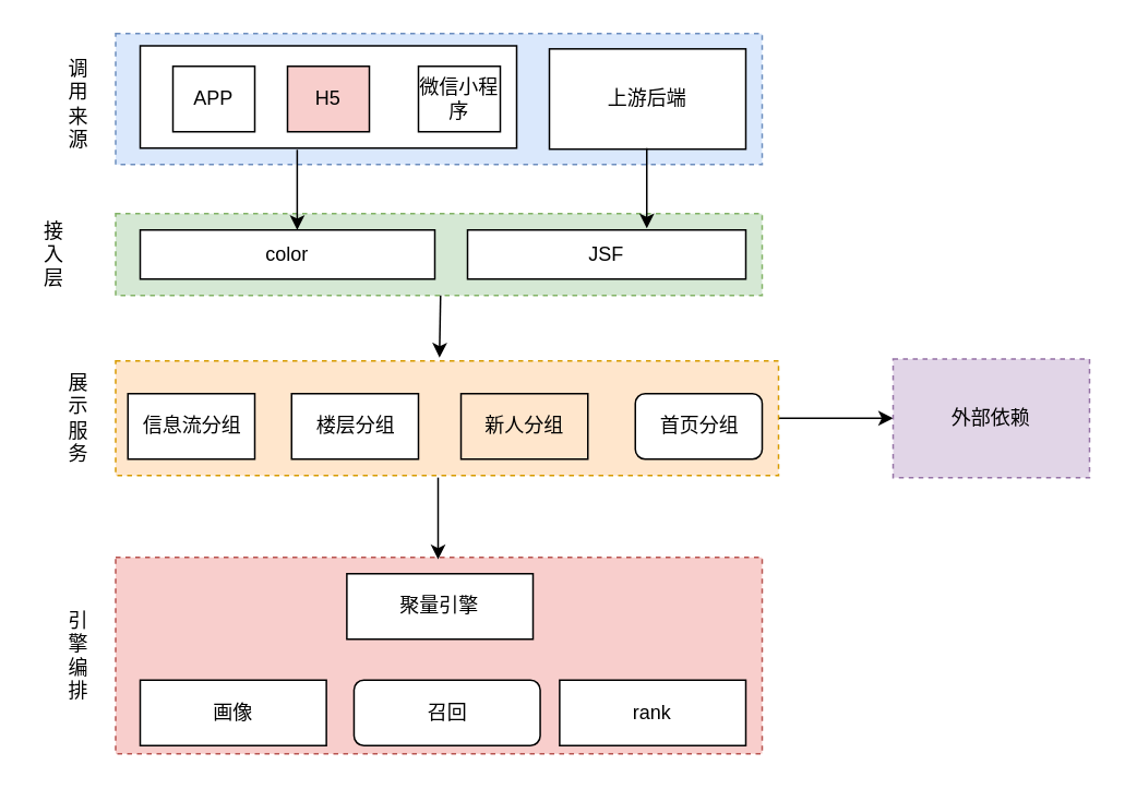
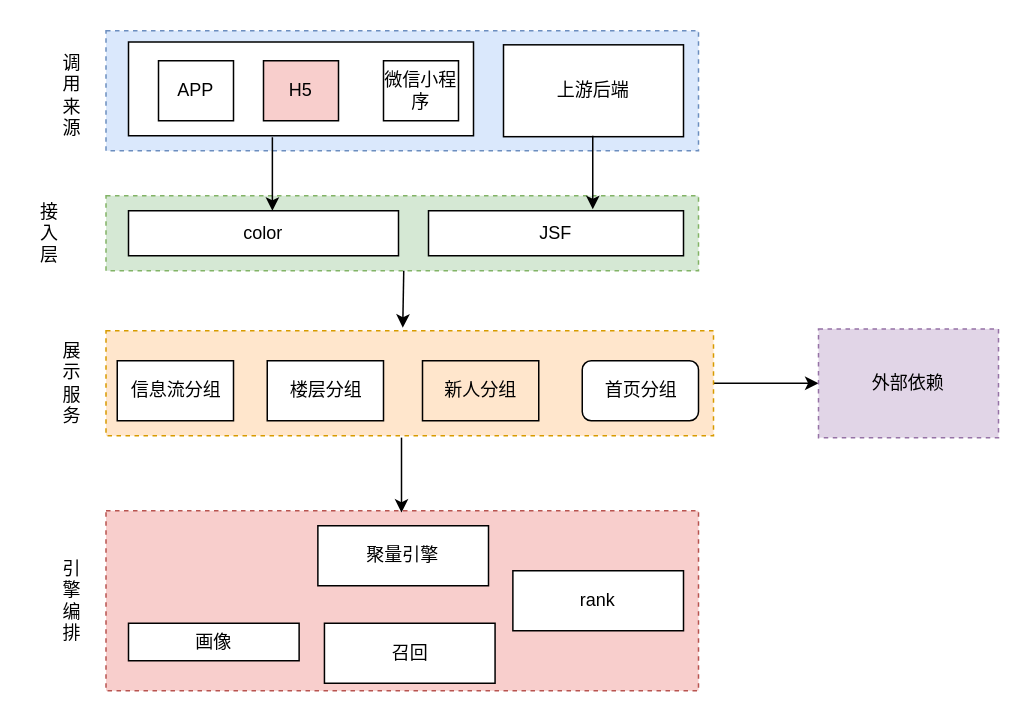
- <mxCell id="27" value="画像" style="rounded=0;whiteSpace=wrap;html=1;" vertex="1" parent="1"><mxGeometry x="85" y="415" width="113.75" height="40" as="geometry" /></mxCell>
+ <mxCell id="27" value="画像" style="rounded=0;whiteSpace=wrap;html=1;" vertex="1" parent="1"><mxGeometry x="85" y="415" width="113.75" height="25" as="geometry" /></mxCell>
- <mxCell id="28" value="召回" style="whiteSpace=wrap;html=1;rounded=1;" vertex="1" parent="1"><mxGeometry x="215.63" y="415" width="113.75" height="40" as="geometry" /></mxCell>
+ <mxCell id="28" value="召回" style="rounded=0;whiteSpace=wrap;html=1;" vertex="1" parent="1"><mxGeometry x="215.63" y="415" width="113.75" height="40" as="geometry" /></mxCell>
- <mxCell id="29" value="rank" style="rounded=0;whiteSpace=wrap;html=1;" vertex="1" parent="1"><mxGeometry x="341.25" y="415" width="113.75" height="40" as="geometry" /></mxCell>
+ <mxCell id="29" value="rank" style="rounded=0;whiteSpace=wrap;html=1;" vertex="1" parent="1"><mxGeometry x="341.25" y="380" width="113.75" height="40" as="geometry" /></mxCell>
